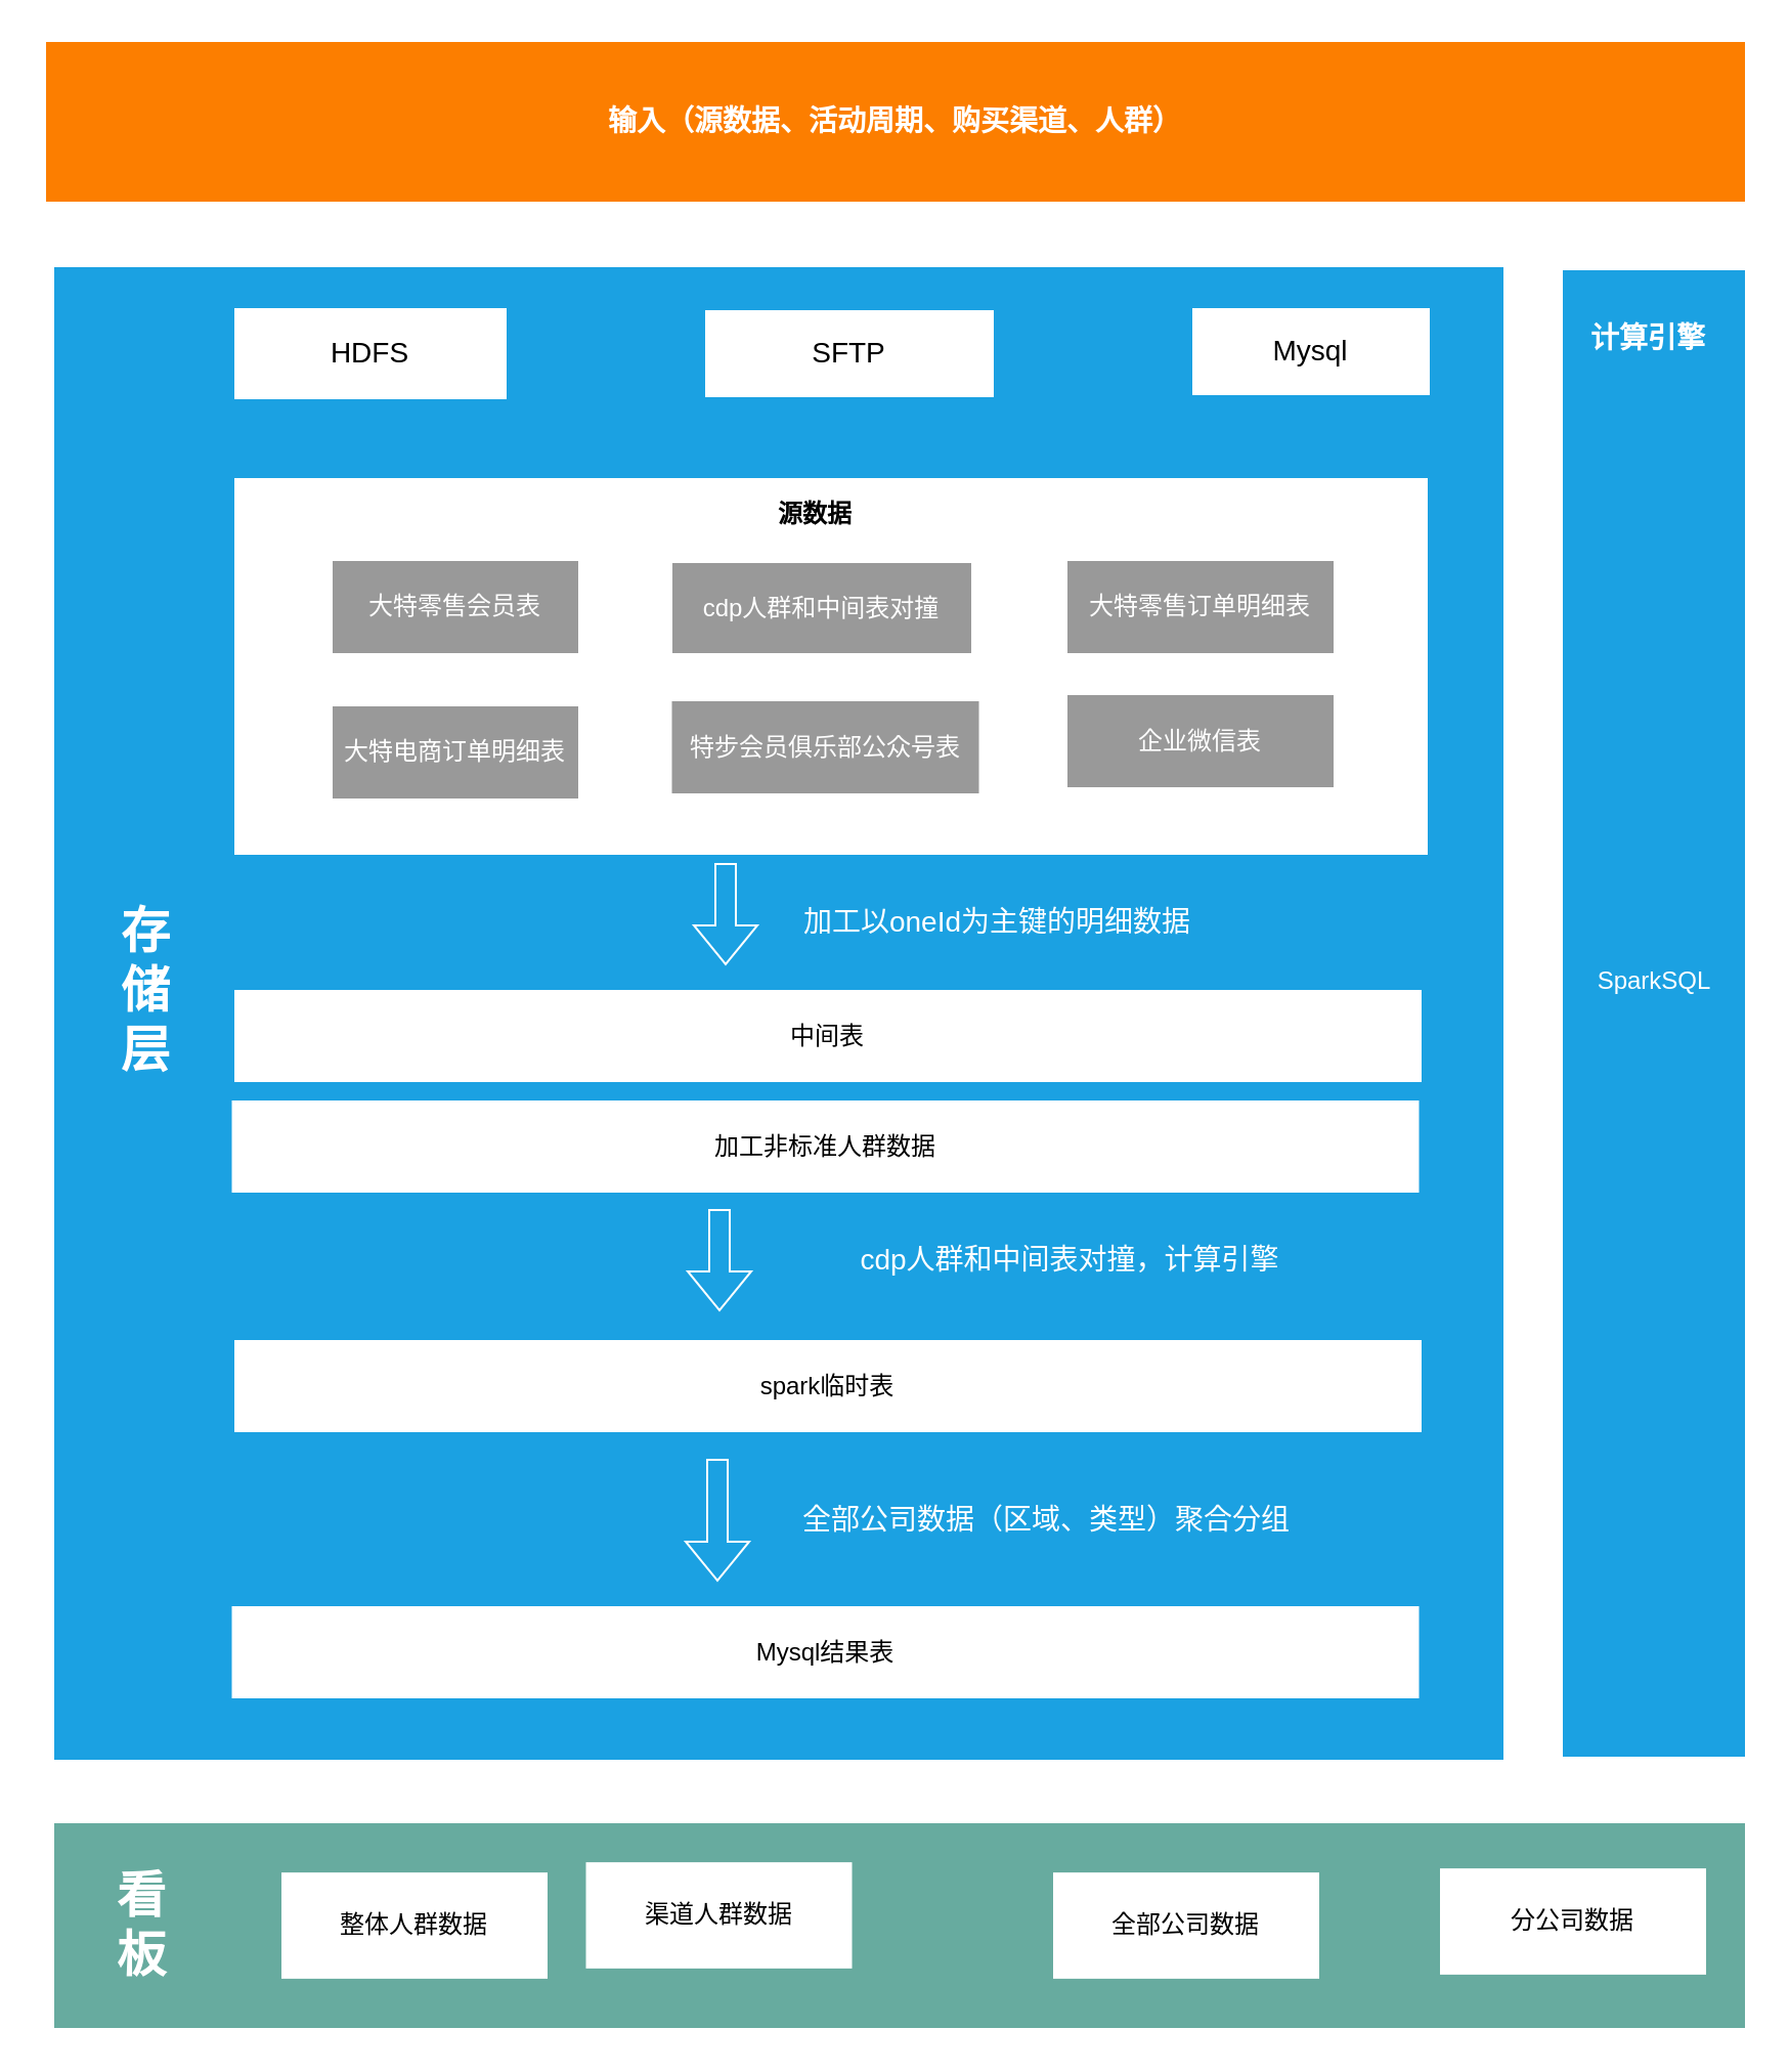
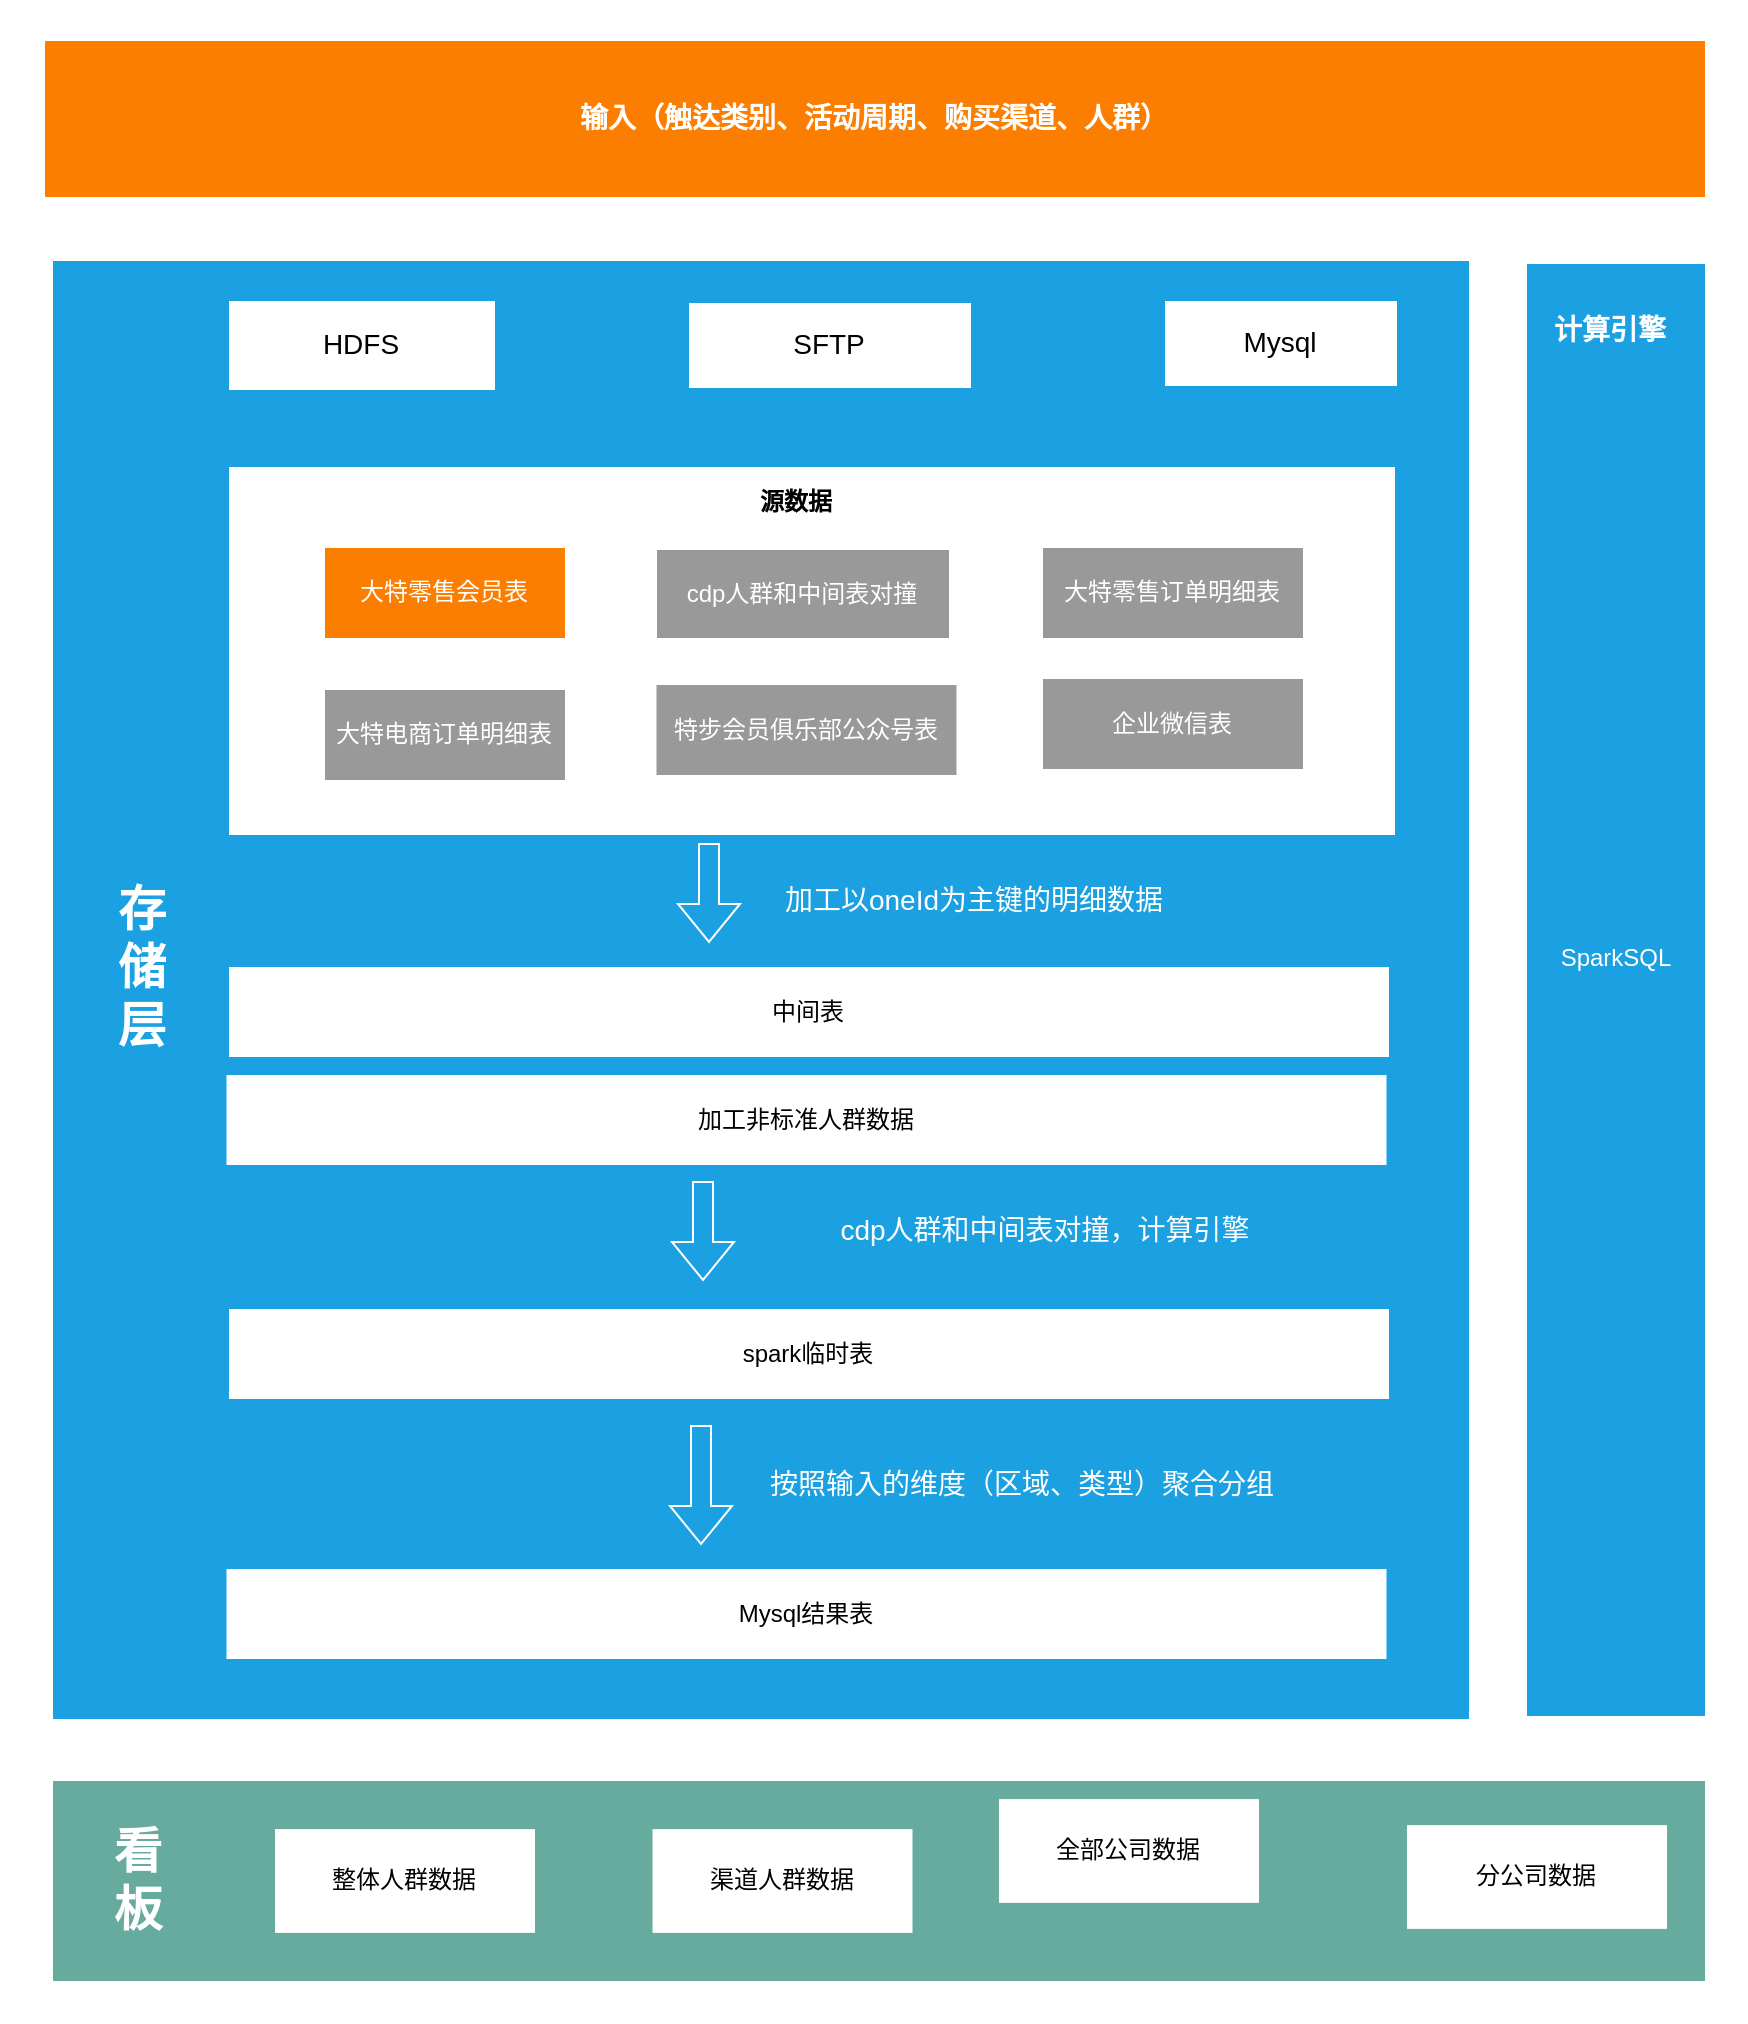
- <mxCell id="24" value="输入（源数据、活动周期、购买渠道、人群）" style="rounded=0;whiteSpace=wrap;html=1;fillColor=#FC7E00;fontSize=14;fontStyle=1;fontColor=#FFFFFF;strokeColor=none;" vertex="1" parent="1"><mxGeometry x="22" y="20" width="830" height="78" as="geometry" /></mxCell>
+ <mxCell id="24" value="输入（触达类别、活动周期、购买渠道、人群）" style="rounded=0;whiteSpace=wrap;html=1;fillColor=#FC7E00;fontSize=14;fontStyle=1;fontColor=#FFFFFF;strokeColor=none;" vertex="1" parent="1"><mxGeometry x="22" y="20" width="830" height="78" as="geometry" /></mxCell>
- <mxCell id="8" value="大特零售会员表" style="rounded=0;whiteSpace=wrap;html=1;labelBackgroundColor=none;strokeColor=none;fontSize=12;fontColor=#FFFFFF;fillColor=#999999;" parent="1" vertex="1"><mxGeometry x="162" y="273.5" width="120" height="45" as="geometry" /></mxCell>
+ <mxCell id="8" value="大特零售会员表" style="rounded=0;whiteSpace=wrap;html=1;labelBackgroundColor=none;strokeColor=none;fontSize=12;fontColor=#FFFFFF;fillColor=#fc7e00;" parent="1" vertex="1"><mxGeometry x="162" y="273.5" width="120" height="45" as="geometry" /></mxCell>
- <mxCell id="19" value="全部公司数据（区域、类型）聚合分组" style="text;html=1;strokeColor=none;fillColor=none;align=center;verticalAlign=middle;whiteSpace=wrap;rounded=0;fontSize=14;fontColor=#FFFFFF;fontStyle=0" parent="1" vertex="1"><mxGeometry x="371" y="732" width="280" height="20" as="geometry" /></mxCell>
+ <mxCell id="19" value="按照输入的维度（区域、类型）聚合分组" style="text;html=1;strokeColor=none;fillColor=none;align=center;verticalAlign=middle;whiteSpace=wrap;rounded=0;fontSize=14;fontColor=#FFFFFF;fontStyle=0" parent="1" vertex="1"><mxGeometry x="371" y="732" width="280" height="20" as="geometry" /></mxCell>
- <mxCell id="33" value="渠道人群数据" style="rounded=0;whiteSpace=wrap;html=1;strokeColor=none;" vertex="1" parent="1"><mxGeometry x="285.75" y="909.06" width="130" height="51.88" as="geometry" /></mxCell>
+ <mxCell id="33" value="渠道人群数据" style="rounded=0;whiteSpace=wrap;html=1;strokeColor=none;" vertex="1" parent="1"><mxGeometry x="325.75" y="914.06" width="130" height="51.88" as="geometry" /></mxCell>
- <mxCell id="22" value="全部公司数据" style="rounded=0;whiteSpace=wrap;html=1;strokeColor=none;" parent="1" vertex="1"><mxGeometry x="514" y="914.06" width="130" height="51.88" as="geometry" /></mxCell>
+ <mxCell id="22" value="全部公司数据" style="rounded=0;whiteSpace=wrap;html=1;strokeColor=none;" parent="1" vertex="1"><mxGeometry x="499" y="899.06" width="130" height="51.88" as="geometry" /></mxCell>
